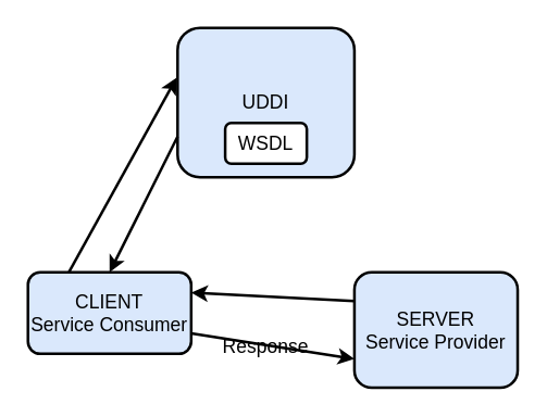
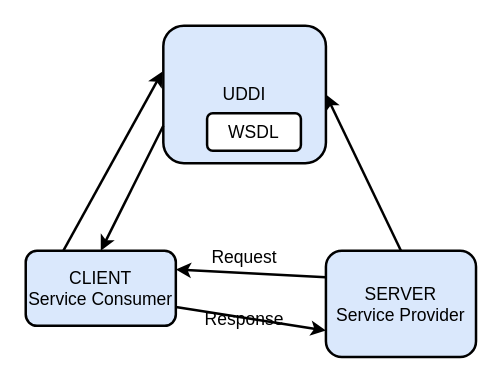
- <mxCell id="5" value="&lt;font style=&quot;font-size: 14px;&quot;&gt;WSDL&lt;/font&gt;" style="rounded=1;whiteSpace=wrap;html=1;strokeWidth=2;" vertex="1" parent="1"><mxGeometry x="165" y="90" width="60" height="30" as="geometry" /></mxCell>
+ <mxCell id="5" value="&lt;font style=&quot;font-size: 14px;&quot;&gt;WSDL&lt;/font&gt;" style="rounded=1;whiteSpace=wrap;html=1;strokeWidth=2;" vertex="1" parent="1"><mxGeometry x="165" y="90" width="75" height="30" as="geometry" /></mxCell>
+ <mxCell id="8" value="" style="endArrow=classic;html=1;rounded=0;entryX=1;entryY=0.5;entryDx=0;entryDy=0;exitX=0.5;exitY=0;exitDx=0;exitDy=0;strokeWidth=2;" edge="1" parent="1" source="3" target="4"><mxGeometry width="50" height="50" relative="1" as="geometry"><mxPoint x="400" y="100" as="sourcePoint" /><mxPoint x="270" y="100" as="targetPoint" /></mxGeometry></mxCell>
+ <mxCell id="11" value="&lt;font style=&quot;font-size: 14px;&quot;&gt;Request&lt;/font&gt;" style="text;html=1;strokeColor=none;fillColor=none;align=center;verticalAlign=middle;whiteSpace=wrap;rounded=0;" vertex="1" parent="1"><mxGeometry x="155" y="190" width="80" height="30" as="geometry" /></mxCell>
